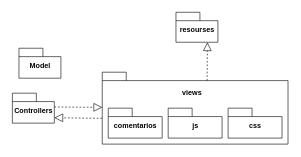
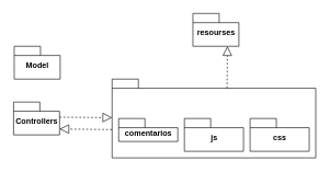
- <mxCell id="9" value="Model" style="shape=folder;fontStyle=1;spacingTop=10;tabWidth=40;tabHeight=14;tabPosition=left;html=1;" vertex="1" parent="1"><mxGeometry x="31" y="80" width="70" height="50" as="geometry" /></mxCell>
+ <mxCell id="9" value="Model" style="shape=folder;fontStyle=1;spacingTop=10;tabWidth=40;tabHeight=14;tabPosition=left;html=1;" vertex="1" parent="1"><mxGeometry x="21" y="70" width="70" height="50" as="geometry" /></mxCell>
- <mxCell id="7" value="views" style="text;align=center;fontStyle=1;verticalAlign=middle;spacingLeft=3;spacingRight=3;strokeColor=none;rotatable=0;points=[[0,0.5],[1,0.5]];portConstraint=eastwest;" vertex="1" parent="1"><mxGeometry x="280" y="140" width="80" height="26" as="geometry" /></mxCell>
- <mxCell id="5" value="comentarios" style="shape=folder;fontStyle=1;spacingTop=10;tabWidth=40;tabHeight=14;tabPosition=left;html=1;" vertex="1" parent="1"><mxGeometry x="180" y="180" width="90" height="50" as="geometry" /></mxCell>
+ <mxCell id="5" value="comentarios" style="shape=folder;fontStyle=1;spacingTop=10;tabWidth=40;tabHeight=14;tabPosition=left;html=1;" vertex="1" parent="1"><mxGeometry x="180" y="180" width="90" height="35" as="geometry" /></mxCell>
